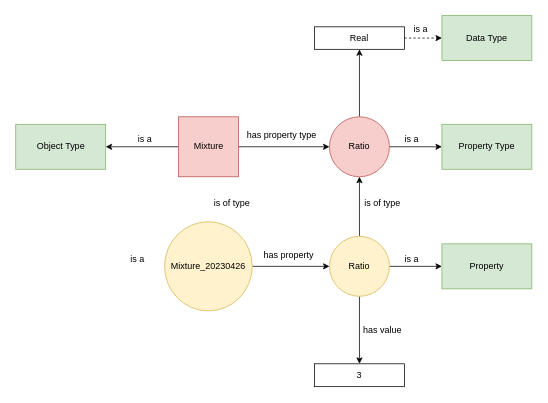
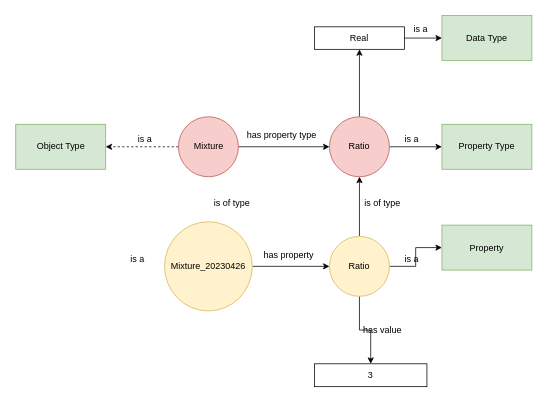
- <mxCell id="25" value="" style="edgeStyle=orthogonalEdgeStyle;rounded=0;orthogonalLoop=1;jettySize=auto;html=1;dashed=1;" parent="1" source="26" target="27" edge="1"><mxGeometry relative="1" as="geometry" /></mxCell>
+ <mxCell id="25" value="" style="edgeStyle=orthogonalEdgeStyle;rounded=0;orthogonalLoop=1;jettySize=auto;html=1;" parent="1" source="26" target="27" edge="1"><mxGeometry relative="1" as="geometry" /></mxCell>
- <mxCell id="4" value="" style="edgeStyle=orthogonalEdgeStyle;rounded=0;orthogonalLoop=1;jettySize=auto;html=1;" parent="1" source="6" target="9" edge="1"><mxGeometry relative="1" as="geometry" /></mxCell>
+ <mxCell id="4" value="" style="edgeStyle=orthogonalEdgeStyle;rounded=0;orthogonalLoop=1;jettySize=auto;html=1;dashed=1;" parent="1" source="6" target="9" edge="1"><mxGeometry relative="1" as="geometry" /></mxCell>
- <mxCell id="6" value="Mixture" style="whiteSpace=wrap;html=1;fillColor=#f8cecc;strokeColor=#b85450;rounded=0;" parent="1" vertex="1"><mxGeometry x="237.5" y="155" width="80" height="80" as="geometry" /></mxCell>
+ <mxCell id="6" value="Mixture" style="ellipse;whiteSpace=wrap;html=1;fillColor=#f8cecc;strokeColor=#b85450;" parent="1" vertex="1"><mxGeometry x="237.5" y="155" width="80" height="80" as="geometry" /></mxCell>
- <mxCell id="21" value="Property" style="whiteSpace=wrap;html=1;fillColor=#d5e8d4;strokeColor=#82b366;" parent="1" vertex="1"><mxGeometry x="589" y="324.5" width="120" height="60" as="geometry" /></mxCell>
+ <mxCell id="21" value="Property" style="whiteSpace=wrap;html=1;fillColor=#d5e8d4;strokeColor=#82b366;" parent="1" vertex="1"><mxGeometry x="589" y="299.5" width="120" height="60" as="geometry" /></mxCell>
- <mxCell id="29" value="3" style="whiteSpace=wrap;html=1;" parent="1" vertex="1"><mxGeometry x="419" y="484.5" width="120" height="30.5" as="geometry" /></mxCell>
+ <mxCell id="29" value="3" style="whiteSpace=wrap;html=1;" parent="1" vertex="1"><mxGeometry x="419" y="484.5" width="150" height="30.5" as="geometry" /></mxCell>
